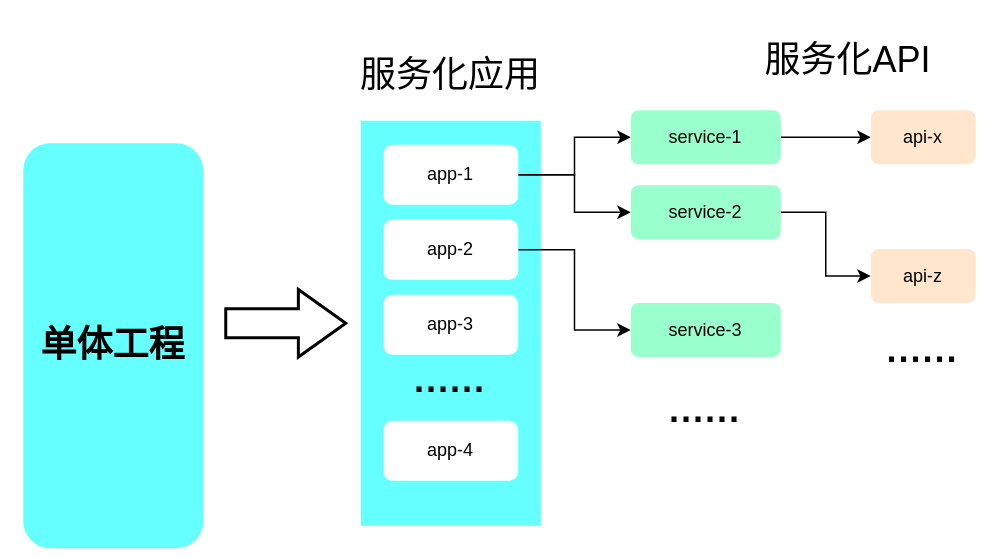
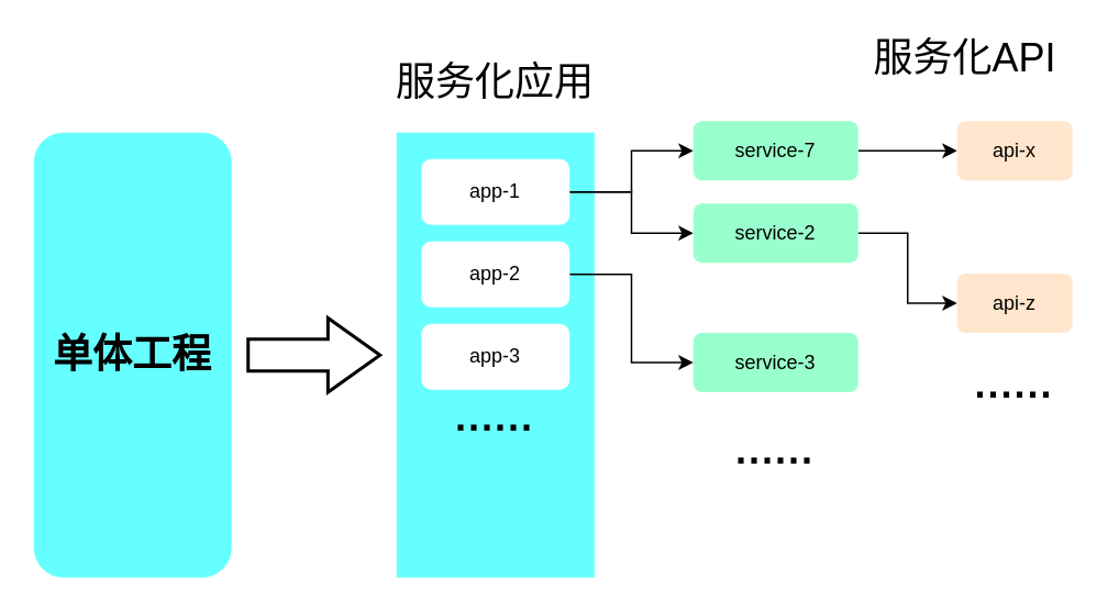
- <mxCell id="23" value="&lt;font style=&quot;font-size: 24px;&quot;&gt;服务化API&lt;/font&gt;" style="text;html=1;strokeColor=none;fillColor=none;align=center;verticalAlign=middle;whiteSpace=wrap;rounded=0;" vertex="1" parent="1"><mxGeometry x="500" y="20" width="130" height="40" as="geometry" /></mxCell>
+ <mxCell id="23" value="&lt;font style=&quot;font-size: 24px;&quot;&gt;服务化API&lt;/font&gt;" style="text;html=1;strokeColor=none;fillColor=none;align=center;verticalAlign=middle;whiteSpace=wrap;rounded=0;" vertex="1" parent="1"><mxGeometry x="520" y="15" width="130" height="40" as="geometry" /></mxCell>
- <mxCell id="14" value="service-1" style="rounded=1;whiteSpace=wrap;html=1;fillColor=#99FFCC;strokeColor=none;" vertex="1" parent="1"><mxGeometry x="420" y="73" width="100" height="36" as="geometry" /></mxCell>
+ <mxCell id="14" value="service-7" style="rounded=1;whiteSpace=wrap;html=1;fillColor=#99FFCC;strokeColor=none;" vertex="1" parent="1"><mxGeometry x="420" y="73" width="100" height="36" as="geometry" /></mxCell>
- <mxCell id="3" value="&lt;font style=&quot;font-size: 24px;&quot;&gt;&lt;b style&gt;单体工程&lt;/b&gt;&lt;/font&gt;" style="rounded=1;whiteSpace=wrap;html=1;fillColor=#66FFFF;labelBorderColor=#66FFFF;strokeColor=none;" vertex="1" parent="1"><mxGeometry x="15" y="95" width="120" height="270" as="geometry" /></mxCell>
+ <mxCell id="3" value="&lt;font style=&quot;font-size: 24px;&quot;&gt;&lt;b style&gt;单体工程&lt;/b&gt;&lt;/font&gt;" style="rounded=1;whiteSpace=wrap;html=1;fillColor=#66FFFF;labelBorderColor=#66FFFF;strokeColor=none;" vertex="1" parent="1"><mxGeometry x="20" y="80" width="120" height="270" as="geometry" /></mxCell>
- <mxCell id="11" value="app-4" style="rounded=1;whiteSpace=wrap;html=1;strokeColor=none;" vertex="1" parent="1"><mxGeometry x="255" y="280" width="90" height="40" as="geometry" /></mxCell>
